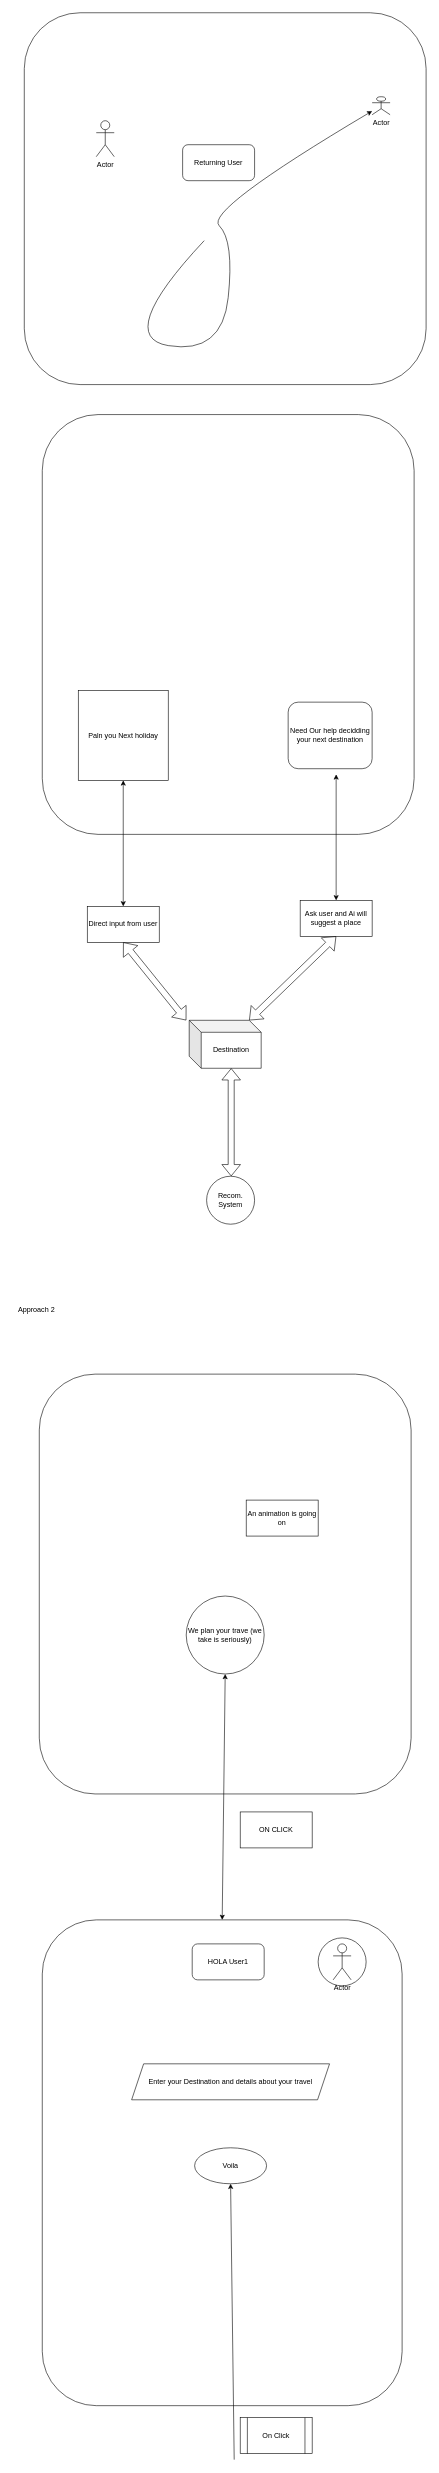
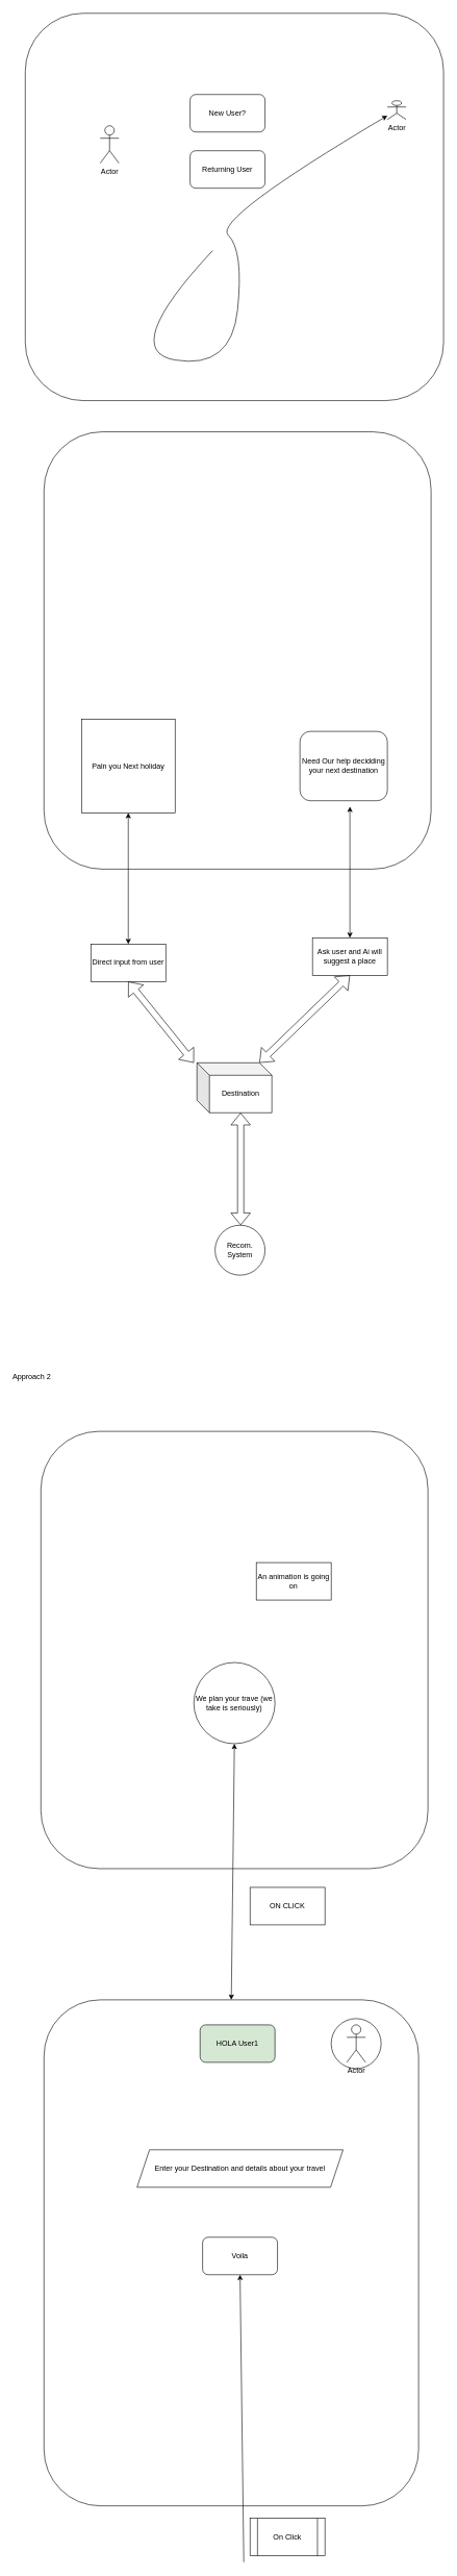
+ <mxCell id="3" value="New User?" style="rounded=1;whiteSpace=wrap;html=1;" vertex="1" parent="1"><mxGeometry x="304" y="150" width="120" height="60" as="geometry" /></mxCell>
- <mxCell id="21" value="Approach 2&lt;div&gt;&lt;br&gt;&lt;/div&gt;" style="text;html=1;align=center;verticalAlign=middle;resizable=0;points=[];autosize=1;strokeColor=none;fillColor=none;" vertex="1" parent="1"><mxGeometry x="20" y="2170" width="80" height="40" as="geometry" /></mxCell>
+ <mxCell id="21" value="Approach 2&lt;div&gt;&lt;br&gt;&lt;/div&gt;" style="text;html=1;align=center;verticalAlign=middle;resizable=0;points=[];autosize=1;strokeColor=none;fillColor=none;" vertex="1" parent="1"><mxGeometry x="10" y="2190" width="80" height="40" as="geometry" /></mxCell>
- <mxCell id="29" value="HOLA User1" style="rounded=1;whiteSpace=wrap;html=1;" vertex="1" parent="1"><mxGeometry x="320" y="3240" width="120" height="60" as="geometry" /></mxCell>
+ <mxCell id="29" value="HOLA User1" style="rounded=1;whiteSpace=wrap;html=1;fillColor=#d5e8d4;" vertex="1" parent="1"><mxGeometry x="320" y="3240" width="120" height="60" as="geometry" /></mxCell>
- <mxCell id="30" value="Voila" style="ellipse;whiteSpace=wrap;html=1;" vertex="1" parent="1"><mxGeometry x="324" y="3580" width="120" height="60" as="geometry" /></mxCell>
+ <mxCell id="30" value="Voila" style="rounded=1;whiteSpace=wrap;html=1;" vertex="1" parent="1"><mxGeometry x="324" y="3580" width="120" height="60" as="geometry" /></mxCell>
